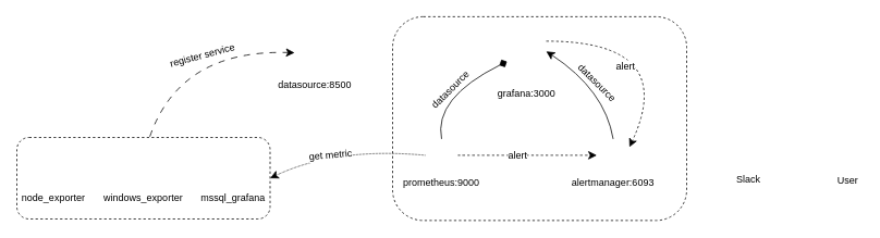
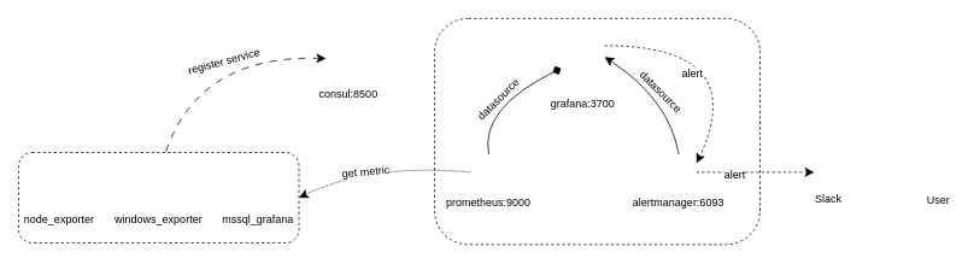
- <mxCell id="20" value="datasource:8500" style="shape=image;verticalLabelPosition=bottom;labelBackgroundColor=default;verticalAlign=top;aspect=fixed;imageAspect=0;image=https://global-uploads.webflow.com/6203daf47137054c031fa0e6/64071d4ee3e10617c9106129_consul.png;fontStyle=0" vertex="1" parent="1"><mxGeometry x="360" y="40" width="50" height="50" as="geometry" /></mxCell>
+ <mxCell id="20" value="consul:8500" style="shape=image;verticalLabelPosition=bottom;labelBackgroundColor=default;verticalAlign=top;aspect=fixed;imageAspect=0;image=https://global-uploads.webflow.com/6203daf47137054c031fa0e6/64071d4ee3e10617c9106129_consul.png;fontStyle=0" vertex="1" parent="1"><mxGeometry x="360" y="40" width="50" height="50" as="geometry" /></mxCell>
- <mxCell id="3" value="grafana:3000" style="shape=image;verticalLabelPosition=bottom;labelBackgroundColor=default;verticalAlign=top;aspect=fixed;imageAspect=0;image=https://upload.wikimedia.org/wikipedia/commons/3/3b/Grafana_icon.svg;" vertex="1" parent="1"><mxGeometry x="620" y="50" width="48.08" height="50" as="geometry" /></mxCell>
+ <mxCell id="3" value="grafana:3700" style="shape=image;verticalLabelPosition=bottom;labelBackgroundColor=default;verticalAlign=top;aspect=fixed;imageAspect=0;image=https://upload.wikimedia.org/wikipedia/commons/3/3b/Grafana_icon.svg;" vertex="1" parent="1"><mxGeometry x="620" y="50" width="48.08" height="50" as="geometry" /></mxCell>
- <mxCell id="4" style="edgeStyle=none;curved=1;rounded=0;orthogonalLoop=1;jettySize=auto;html=1;entryX=0;entryY=0.5;entryDx=0;entryDy=0;fontSize=12;startSize=8;endSize=8;dashed=1;" edge="1" parent="1" source="6" target="11"><mxGeometry relative="1" as="geometry" /></mxCell>
- <mxCell id="5" value="alert" style="edgeLabel;html=1;align=center;verticalAlign=middle;resizable=0;points=[];fontSize=12;" vertex="1" connectable="0" parent="4"><mxGeometry x="-0.141" relative="1" as="geometry"><mxPoint as="offset" /></mxGeometry></mxCell>
+ <mxCell id="9" style="edgeStyle=none;curved=1;rounded=0;orthogonalLoop=1;jettySize=auto;html=1;entryX=0;entryY=0.5;entryDx=0;entryDy=0;fontSize=12;startSize=8;endSize=8;dashed=1;" edge="1" parent="1" source="11" target="7"><mxGeometry relative="1" as="geometry" /></mxCell>
+ <mxCell id="10" value="alert" style="edgeLabel;html=1;align=center;verticalAlign=middle;resizable=0;points=[];fontSize=12;" vertex="1" connectable="0" parent="9"><mxGeometry x="-0.362" y="-2" relative="1" as="geometry"><mxPoint as="offset" /></mxGeometry></mxCell>
